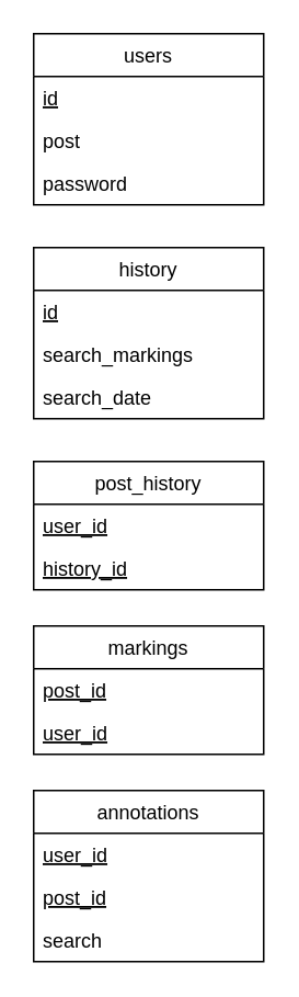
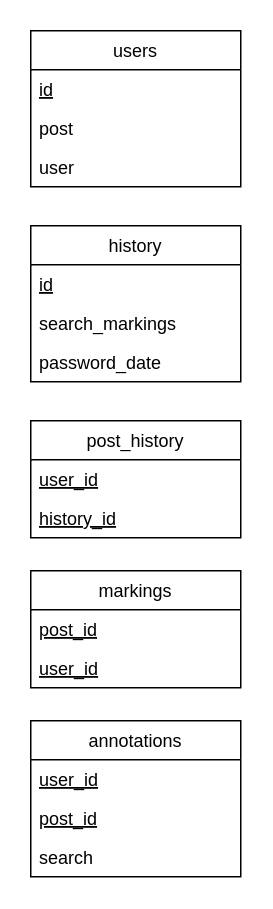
- <mxCell id="5" value="password" parent="2" style="text;strokeColor=none;fillColor=none;align=left;verticalAlign=top;spacingLeft=4;spacingRight=4;overflow=hidden;rotatable=0;points=[[0,0.5],[1,0.5]];portConstraint=eastwest;" vertex="1"><mxGeometry as="geometry" height="26" width="140" y="78" /></mxCell>
+ <mxCell id="5" value="user" parent="2" style="text;strokeColor=none;fillColor=none;align=left;verticalAlign=top;spacingLeft=4;spacingRight=4;overflow=hidden;rotatable=0;points=[[0,0.5],[1,0.5]];portConstraint=eastwest;" vertex="1"><mxGeometry as="geometry" height="26" width="140" y="78" /></mxCell>
- <mxCell id="9" value="search_date" parent="6" style="text;strokeColor=none;fillColor=none;align=left;verticalAlign=top;spacingLeft=4;spacingRight=4;overflow=hidden;rotatable=0;points=[[0,0.5],[1,0.5]];portConstraint=eastwest;" vertex="1"><mxGeometry as="geometry" height="26" width="140" y="78" /></mxCell>
+ <mxCell id="9" value="password_date" parent="6" style="text;strokeColor=none;fillColor=none;align=left;verticalAlign=top;spacingLeft=4;spacingRight=4;overflow=hidden;rotatable=0;points=[[0,0.5],[1,0.5]];portConstraint=eastwest;" vertex="1"><mxGeometry as="geometry" height="26" width="140" y="78" /></mxCell>
